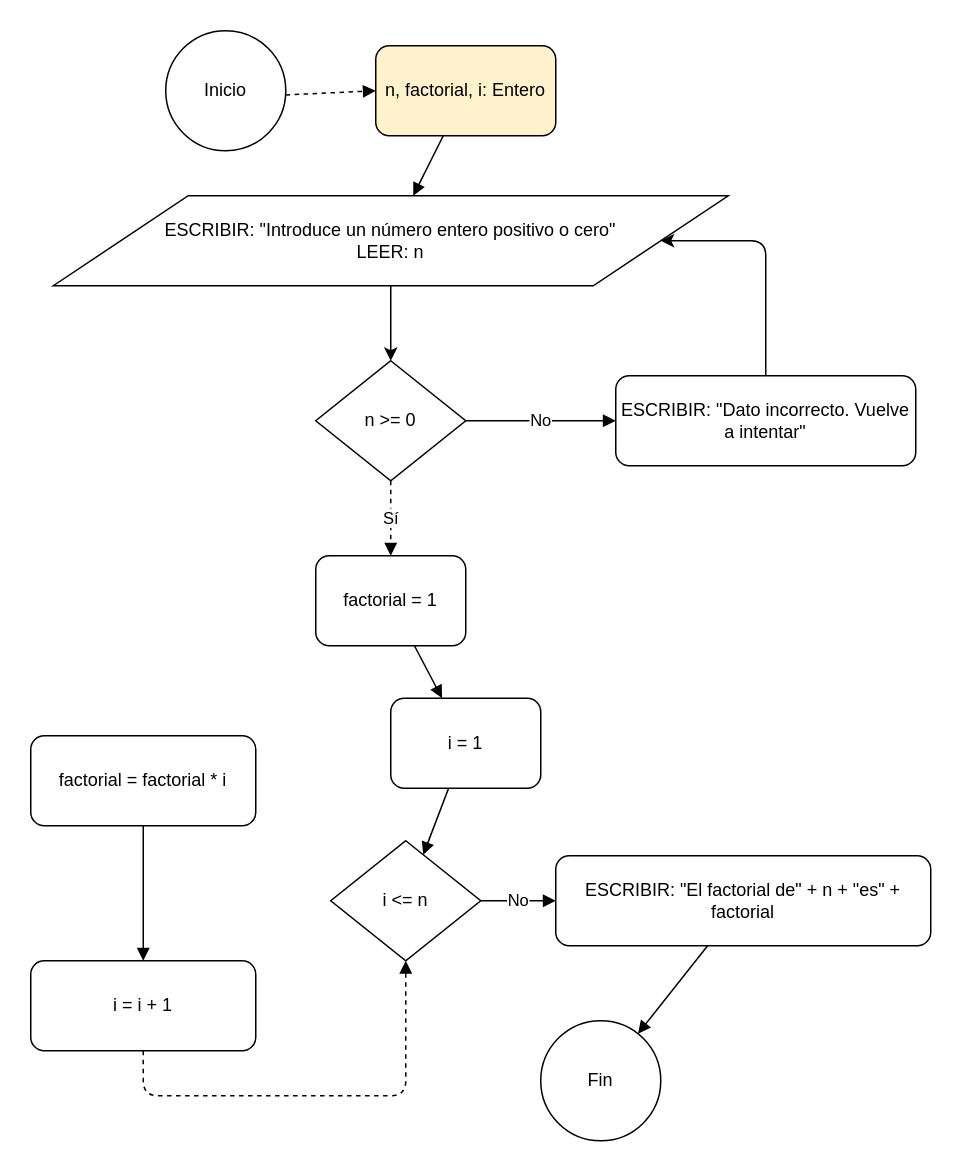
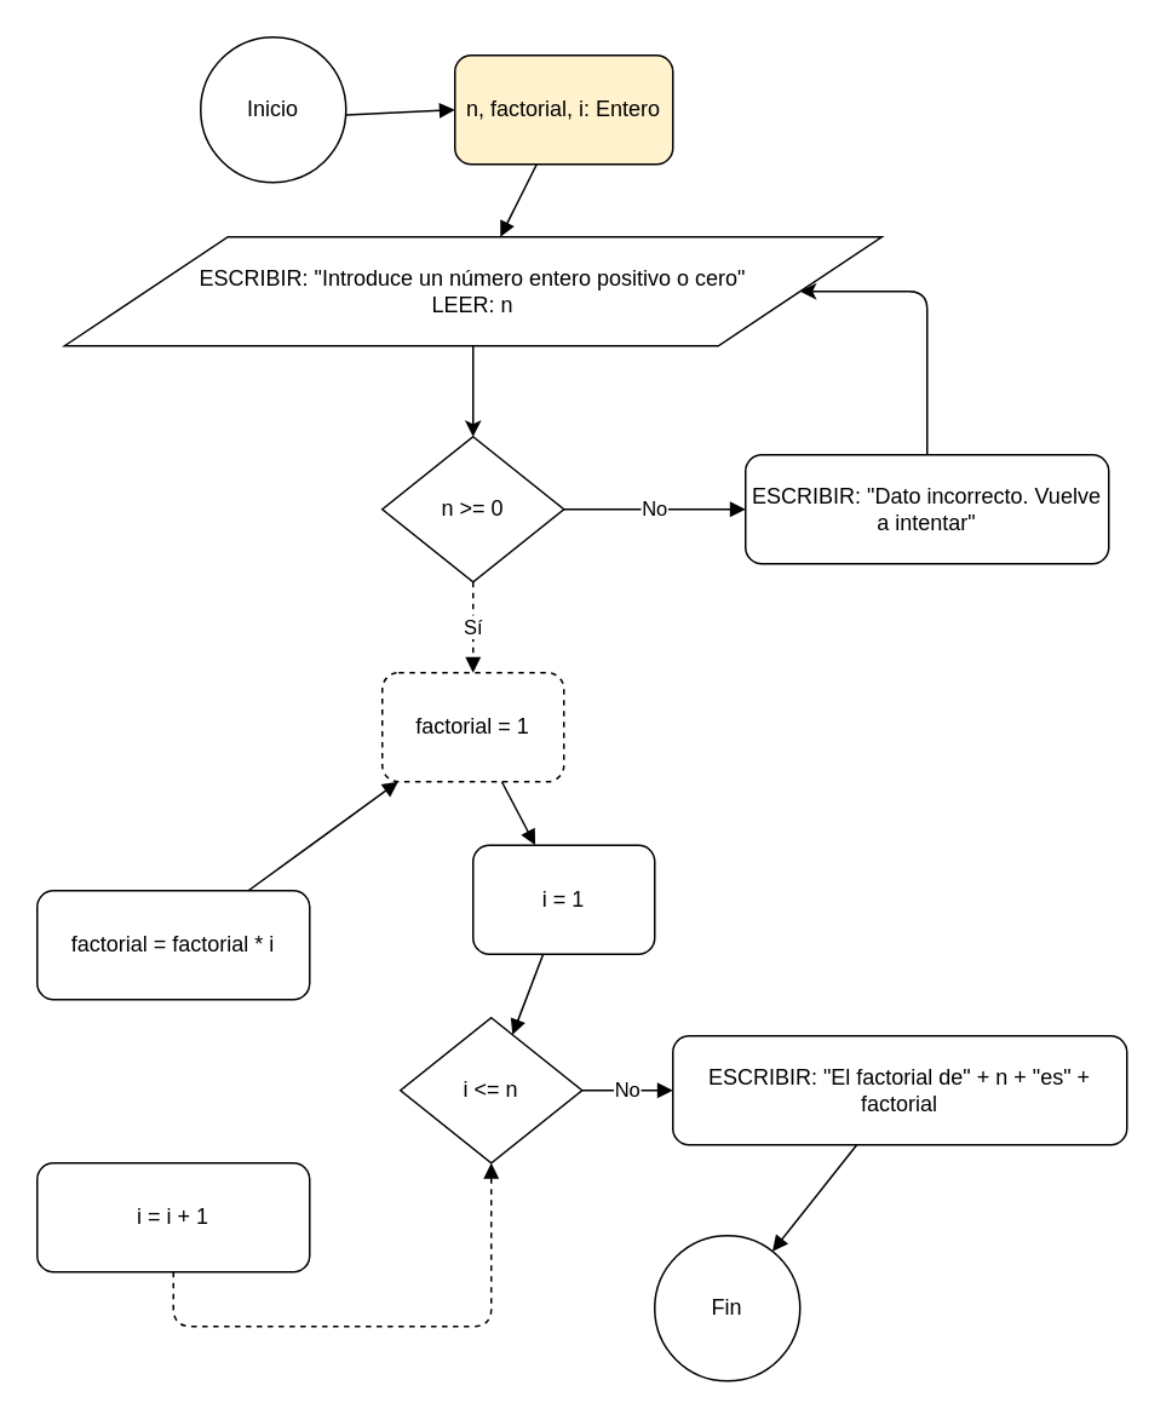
- <mxCell id="16" value="" style="endArrow=block;rounded=1;html=1;dashed=1;" parent="1" source="2" target="3" edge="1"><mxGeometry relative="1" as="geometry" /></mxCell>
+ <mxCell id="16" value="" style="endArrow=block;rounded=1;html=1;" parent="1" source="2" target="3" edge="1"><mxGeometry relative="1" as="geometry" /></mxCell>
- <mxCell id="9" value="factorial = 1" style="rounded=1;whiteSpace=wrap;html=1;" parent="1" vertex="1"><mxGeometry x="210" y="370" width="100" height="60" as="geometry" /></mxCell>
+ <mxCell id="9" value="factorial = 1" style="rounded=1;whiteSpace=wrap;html=1;dashed=1;" parent="1" vertex="1"><mxGeometry x="210" y="370" width="100" height="60" as="geometry" /></mxCell>
- <mxCell id="23" value="" style="endArrow=block;rounded=1;html=1;" parent="1" source="12" target="13" edge="1"><mxGeometry relative="1" as="geometry" /></mxCell>
+ <mxCell id="23" value="" style="endArrow=block;rounded=1;html=1;" parent="1" source="12" target="9" edge="1"><mxGeometry relative="1" as="geometry" /></mxCell>
